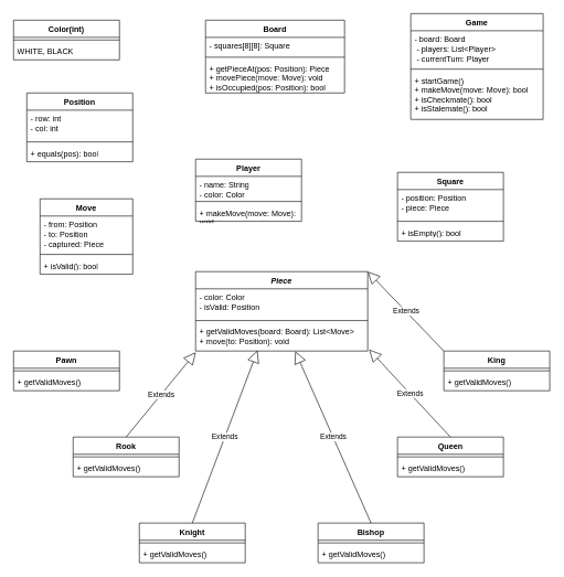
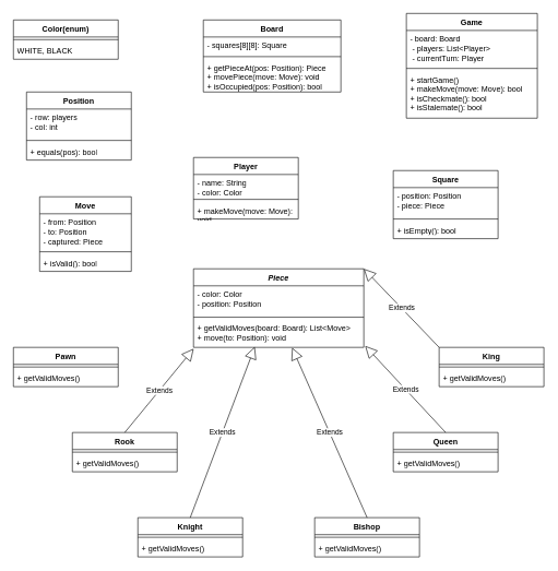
- <mxCell id="29" value="Color(int)" style="swimlane;fontStyle=1;align=center;verticalAlign=top;childLayout=stackLayout;horizontal=1;startSize=26;horizontalStack=0;resizeParent=1;resizeParentMax=0;resizeLast=0;collapsible=1;marginBottom=0;whiteSpace=wrap;html=1;" vertex="1" parent="1"><mxGeometry x="20" y="30" width="160" height="60" as="geometry" /></mxCell>
+ <mxCell id="29" value="Color(enum)" style="swimlane;fontStyle=1;align=center;verticalAlign=top;childLayout=stackLayout;horizontal=1;startSize=26;horizontalStack=0;resizeParent=1;resizeParentMax=0;resizeLast=0;collapsible=1;marginBottom=0;whiteSpace=wrap;html=1;" vertex="1" parent="1"><mxGeometry x="20" y="30" width="160" height="60" as="geometry" /></mxCell>
- <mxCell id="33" value="- row: int&lt;div&gt;- col: int&lt;/div&gt;" style="text;strokeColor=none;fillColor=none;align=left;verticalAlign=top;spacingLeft=4;spacingRight=4;overflow=hidden;rotatable=0;points=[[0,0.5],[1,0.5]];portConstraint=eastwest;whiteSpace=wrap;html=1;" vertex="1" parent="32"><mxGeometry y="26" width="160" height="44" as="geometry" /></mxCell>
+ <mxCell id="33" value="- row: players&lt;div&gt;- col: int&lt;/div&gt;" style="text;strokeColor=none;fillColor=none;align=left;verticalAlign=top;spacingLeft=4;spacingRight=4;overflow=hidden;rotatable=0;points=[[0,0.5],[1,0.5]];portConstraint=eastwest;whiteSpace=wrap;html=1;" vertex="1" parent="32"><mxGeometry y="26" width="160" height="44" as="geometry" /></mxCell>
- <mxCell id="3" value="- color: Color&lt;div&gt;- isValid: Position&lt;/div&gt;&lt;div&gt;&lt;br&gt;&lt;/div&gt;" style="text;strokeColor=none;fillColor=none;align=left;verticalAlign=top;spacingLeft=4;spacingRight=4;overflow=hidden;rotatable=0;points=[[0,0.5],[1,0.5]];portConstraint=eastwest;whiteSpace=wrap;html=1;" vertex="1" parent="2"><mxGeometry y="26" width="260" height="44" as="geometry" /></mxCell>
+ <mxCell id="3" value="- color: Color&lt;div&gt;- position: Position&lt;/div&gt;&lt;div&gt;&lt;br&gt;&lt;/div&gt;" style="text;strokeColor=none;fillColor=none;align=left;verticalAlign=top;spacingLeft=4;spacingRight=4;overflow=hidden;rotatable=0;points=[[0,0.5],[1,0.5]];portConstraint=eastwest;whiteSpace=wrap;html=1;" vertex="1" parent="2"><mxGeometry y="26" width="260" height="44" as="geometry" /></mxCell>
